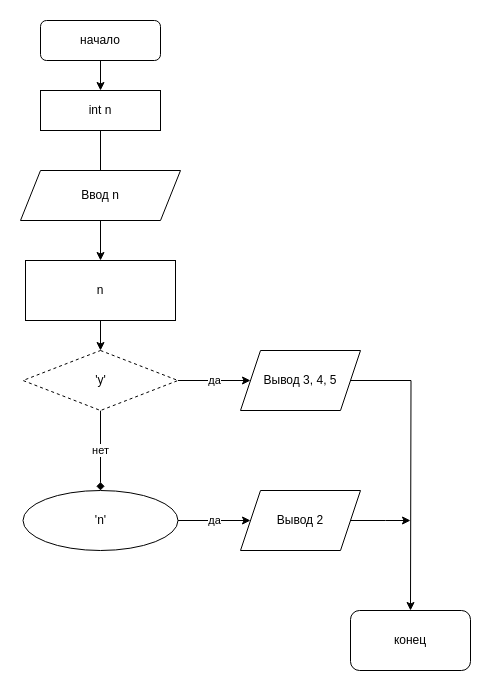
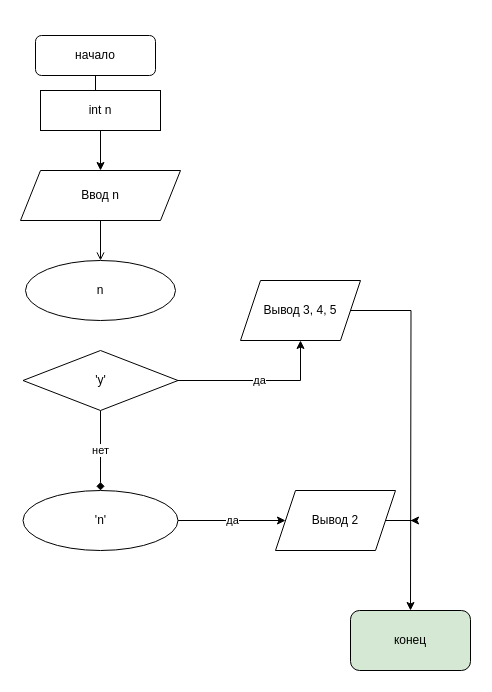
- <mxCell id="3" value="начало" style="rounded=1;whiteSpace=wrap;html=1;fontSize=12;glass=0;strokeWidth=1;shadow=0;" parent="1" vertex="1"><mxGeometry x="40" y="20" width="120" height="40" as="geometry" /></mxCell>
+ <mxCell id="3" value="начало" style="rounded=1;whiteSpace=wrap;html=1;fontSize=12;glass=0;strokeWidth=1;shadow=0;" parent="1" vertex="1"><mxGeometry x="35" y="35" width="120" height="40" as="geometry" /></mxCell>
- <mxCell id="4" style="edgeStyle=orthogonalEdgeStyle;rounded=0;orthogonalLoop=1;jettySize=auto;html=1;exitX=0.5;exitY=1;exitDx=0;exitDy=0;entryX=0.5;entryY=0;entryDx=0;entryDy=0;endArrow=none;" edge="1" parent="1" source="5" target="7"><mxGeometry relative="1" as="geometry" /></mxCell>
+ <mxCell id="4" style="edgeStyle=orthogonalEdgeStyle;rounded=0;orthogonalLoop=1;jettySize=auto;html=1;exitX=0.5;exitY=1;exitDx=0;exitDy=0;entryX=0.5;entryY=0;entryDx=0;entryDy=0;" edge="1" parent="1" source="5" target="7"><mxGeometry relative="1" as="geometry" /></mxCell>
- <mxCell id="6" style="edgeStyle=orthogonalEdgeStyle;rounded=0;orthogonalLoop=1;jettySize=auto;html=1;entryX=0.5;entryY=0;entryDx=0;entryDy=0;" edge="1" parent="1" source="7" target="9"><mxGeometry relative="1" as="geometry" /></mxCell>
+ <mxCell id="6" style="edgeStyle=orthogonalEdgeStyle;rounded=0;orthogonalLoop=1;jettySize=auto;html=1;entryX=0.5;entryY=0;entryDx=0;entryDy=0;endArrow=open;" edge="1" parent="1" source="7" target="9"><mxGeometry relative="1" as="geometry" /></mxCell>
- <mxCell id="9" value="n" style="rounded=0;whiteSpace=wrap;html=1;" vertex="1" parent="1"><mxGeometry x="25" y="260" width="150" height="60" as="geometry" /></mxCell>
+ <mxCell id="9" value="n" style="ellipse;whiteSpace=wrap;html=1;" vertex="1" parent="1"><mxGeometry x="25" y="260" width="150" height="60" as="geometry" /></mxCell>
- <mxCell id="8" style="edgeStyle=orthogonalEdgeStyle;rounded=0;orthogonalLoop=1;jettySize=auto;html=1;" edge="1" parent="1" source="9" target="12"><mxGeometry relative="1" as="geometry" /></mxCell>
- <mxCell id="12" value="'y'" style="rhombus;whiteSpace=wrap;html=1;dashed=1;" vertex="1" parent="1"><mxGeometry x="22.5" y="350" width="155" height="60" as="geometry" /></mxCell>
+ <mxCell id="12" value="'y'" style="rhombus;whiteSpace=wrap;html=1;" vertex="1" parent="1"><mxGeometry x="22.5" y="350" width="155" height="60" as="geometry" /></mxCell>
- <mxCell id="14" value="Вывод 3, 4, 5" style="shape=parallelogram;perimeter=parallelogramPerimeter;whiteSpace=wrap;html=1;fixedSize=1;" vertex="1" parent="1"><mxGeometry x="240" y="350" width="120" height="60" as="geometry" /></mxCell>
+ <mxCell id="14" value="Вывод 3, 4, 5" style="shape=parallelogram;perimeter=parallelogramPerimeter;whiteSpace=wrap;html=1;fixedSize=1;" vertex="1" parent="1"><mxGeometry x="240" y="280" width="120" height="60" as="geometry" /></mxCell>
- <mxCell id="18" value="Вывод 2" style="shape=parallelogram;perimeter=parallelogramPerimeter;whiteSpace=wrap;html=1;fixedSize=1;" vertex="1" parent="1"><mxGeometry x="240" y="490" width="120" height="60" as="geometry" /></mxCell>
+ <mxCell id="18" value="Вывод 2" style="shape=parallelogram;perimeter=parallelogramPerimeter;whiteSpace=wrap;html=1;fixedSize=1;" vertex="1" parent="1"><mxGeometry x="275" y="490" width="120" height="60" as="geometry" /></mxCell>
- <mxCell id="19" value="конец" style="rounded=1;whiteSpace=wrap;html=1;" vertex="1" parent="1"><mxGeometry x="350" y="610" width="120" height="60" as="geometry" /></mxCell>
+ <mxCell id="19" value="конец" style="rounded=1;whiteSpace=wrap;html=1;fillColor=#d5e8d4;" vertex="1" parent="1"><mxGeometry x="350" y="610" width="120" height="60" as="geometry" /></mxCell>
